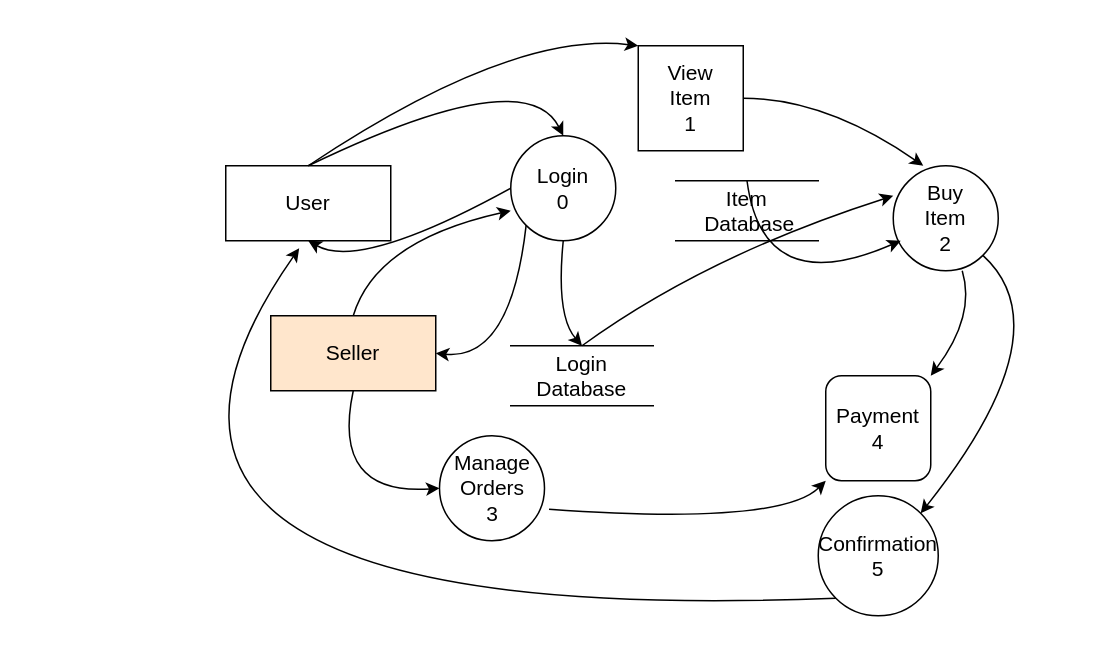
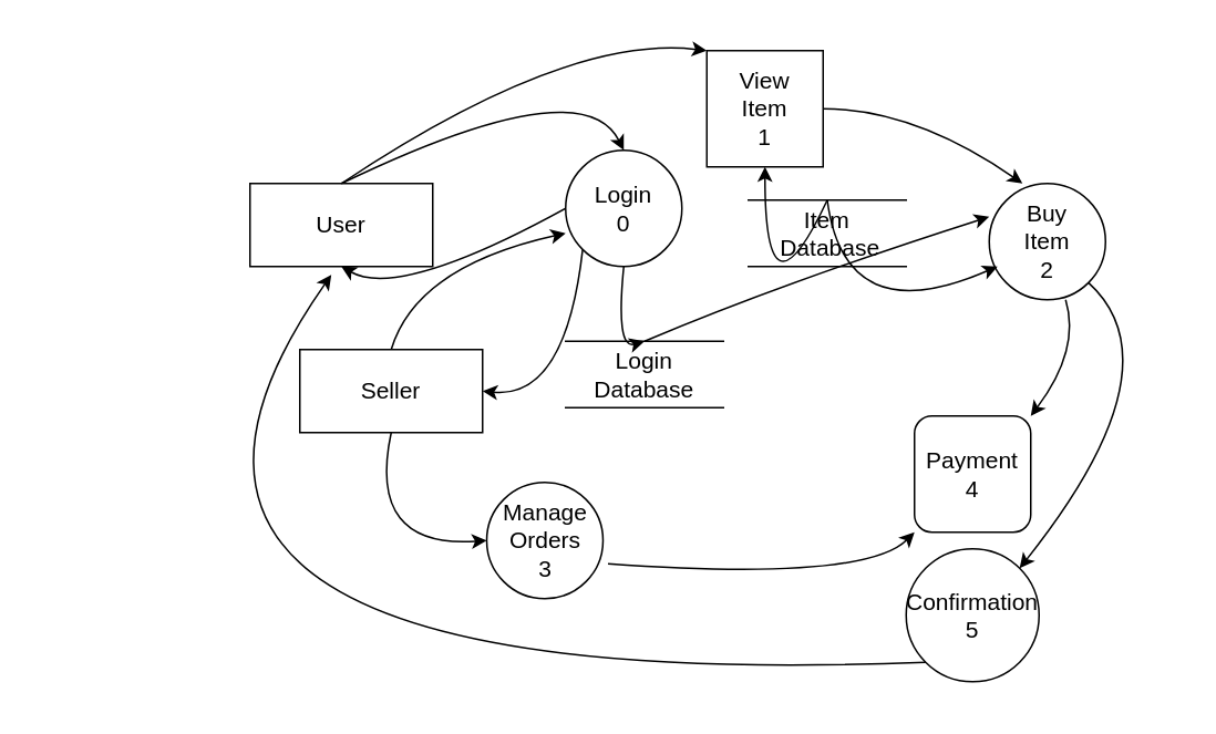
+ <mxCell id="17" value="" style="curved=1;endArrow=classic;html=1;rounded=0;fontSize=14;exitX=0.5;exitY=0;exitDx=0;exitDy=0;entryX=0.5;entryY=1;entryDx=0;entryDy=0;" parent="1" source="16" target="4" edge="1"><mxGeometry width="50" height="50" relative="1" as="geometry"><mxPoint x="440" y="230.02" as="sourcePoint" /><mxPoint x="545" y="160" as="targetPoint" /><Array as="points"><mxPoint x="460" y="200" /></Array></mxGeometry></mxCell>
- <mxCell id="10" value="&lt;font style=&quot;font-size: 14px;&quot;&gt;Seller&lt;/font&gt;" style="rounded=0;whiteSpace=wrap;html=1;fillColor=#ffe6cc;" parent="1" vertex="1"><mxGeometry x="180" y="210" width="110" height="50" as="geometry" /></mxCell>
+ <mxCell id="10" value="&lt;font style=&quot;font-size: 14px;&quot;&gt;Seller&lt;/font&gt;" style="rounded=0;whiteSpace=wrap;html=1;" parent="1" vertex="1"><mxGeometry x="180" y="210" width="110" height="50" as="geometry" /></mxCell>
- <mxCell id="7" value="Login Database" style="shape=partialRectangle;whiteSpace=wrap;html=1;left=0;right=0;fillColor=none;fontSize=14;" parent="1" vertex="1"><mxGeometry x="340" y="230" width="95" height="40" as="geometry" /></mxCell>
+ <mxCell id="7" value="Login Database" style="shape=partialRectangle;whiteSpace=wrap;html=1;left=0;right=0;fillColor=none;fontSize=14;" parent="1" vertex="1"><mxGeometry x="340" y="205" width="95" height="40" as="geometry" /></mxCell>
